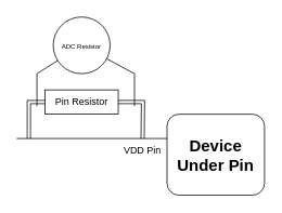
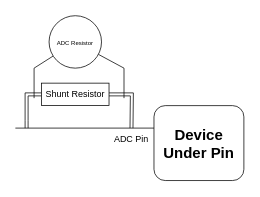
- <mxCell id="7" value="Pin Resistor" style="rounded=0;whiteSpace=wrap;html=1;" vertex="1" parent="1"><mxGeometry x="55" y="110" width="90" height="30" as="geometry" /></mxCell>
+ <mxCell id="7" value="Shunt Resistor" style="rounded=0;whiteSpace=wrap;html=1;" vertex="1" parent="1"><mxGeometry x="55" y="110" width="90" height="30" as="geometry" /></mxCell>
- <mxCell id="4" value="VDD Pin" style="text;html=1;strokeColor=none;fillColor=none;align=center;verticalAlign=middle;whiteSpace=wrap;rounded=0;" vertex="1" parent="1"><mxGeometry x="145" y="170" width="60" height="30" as="geometry" /></mxCell>
+ <mxCell id="4" value="ADC Pin" style="text;html=1;strokeColor=none;fillColor=none;align=center;verticalAlign=middle;whiteSpace=wrap;rounded=0;" vertex="1" parent="1"><mxGeometry x="145" y="170" width="60" height="30" as="geometry" /></mxCell>
